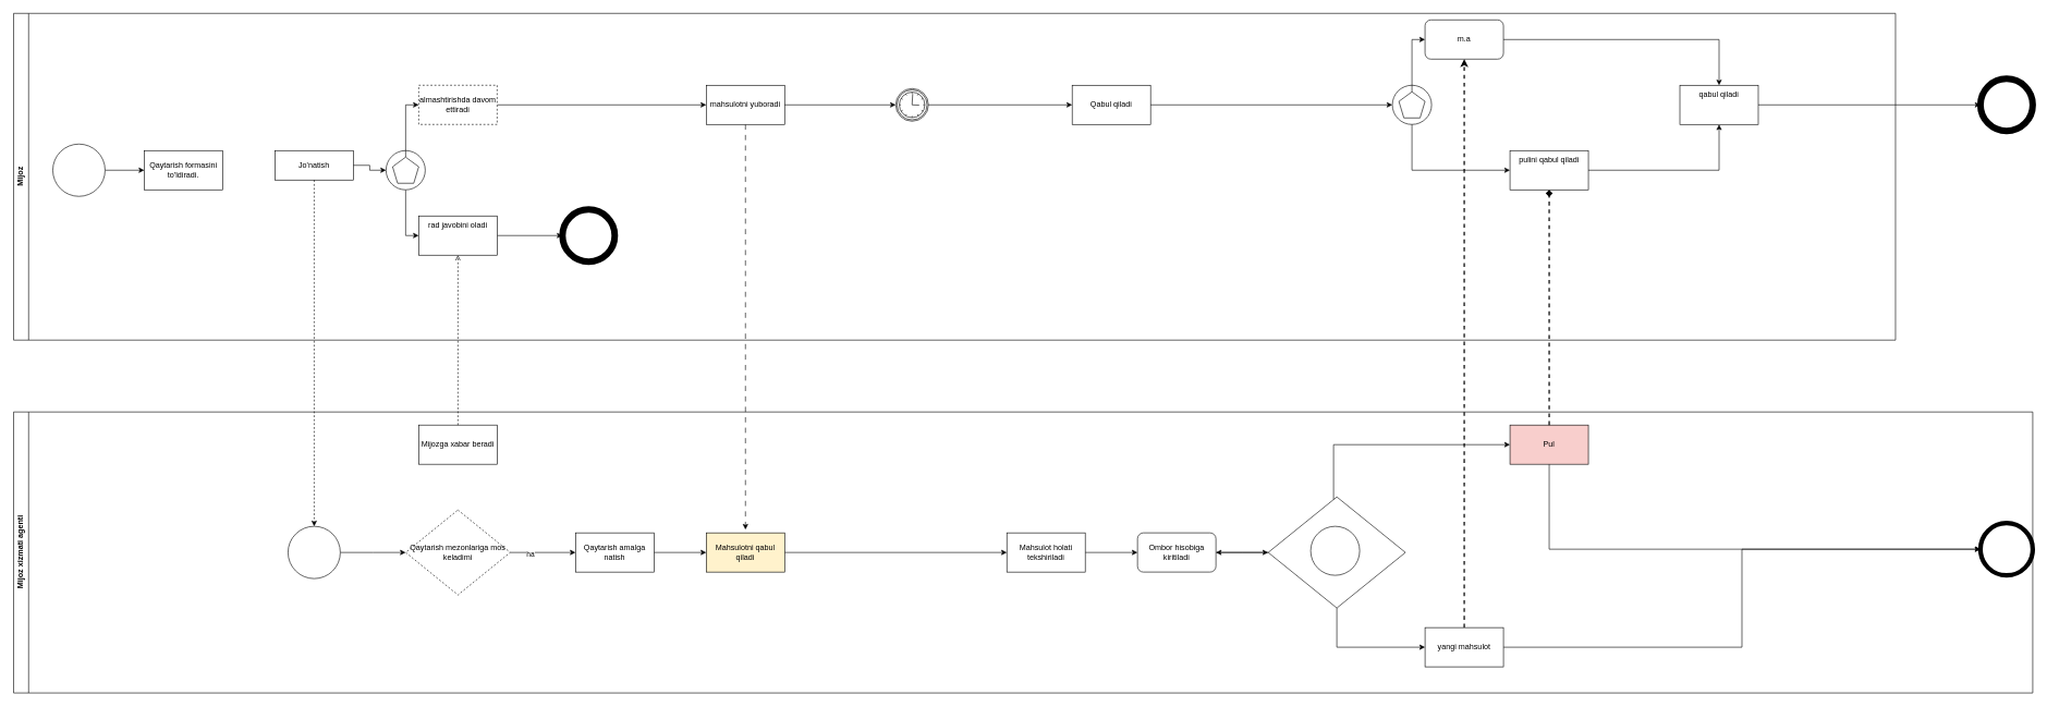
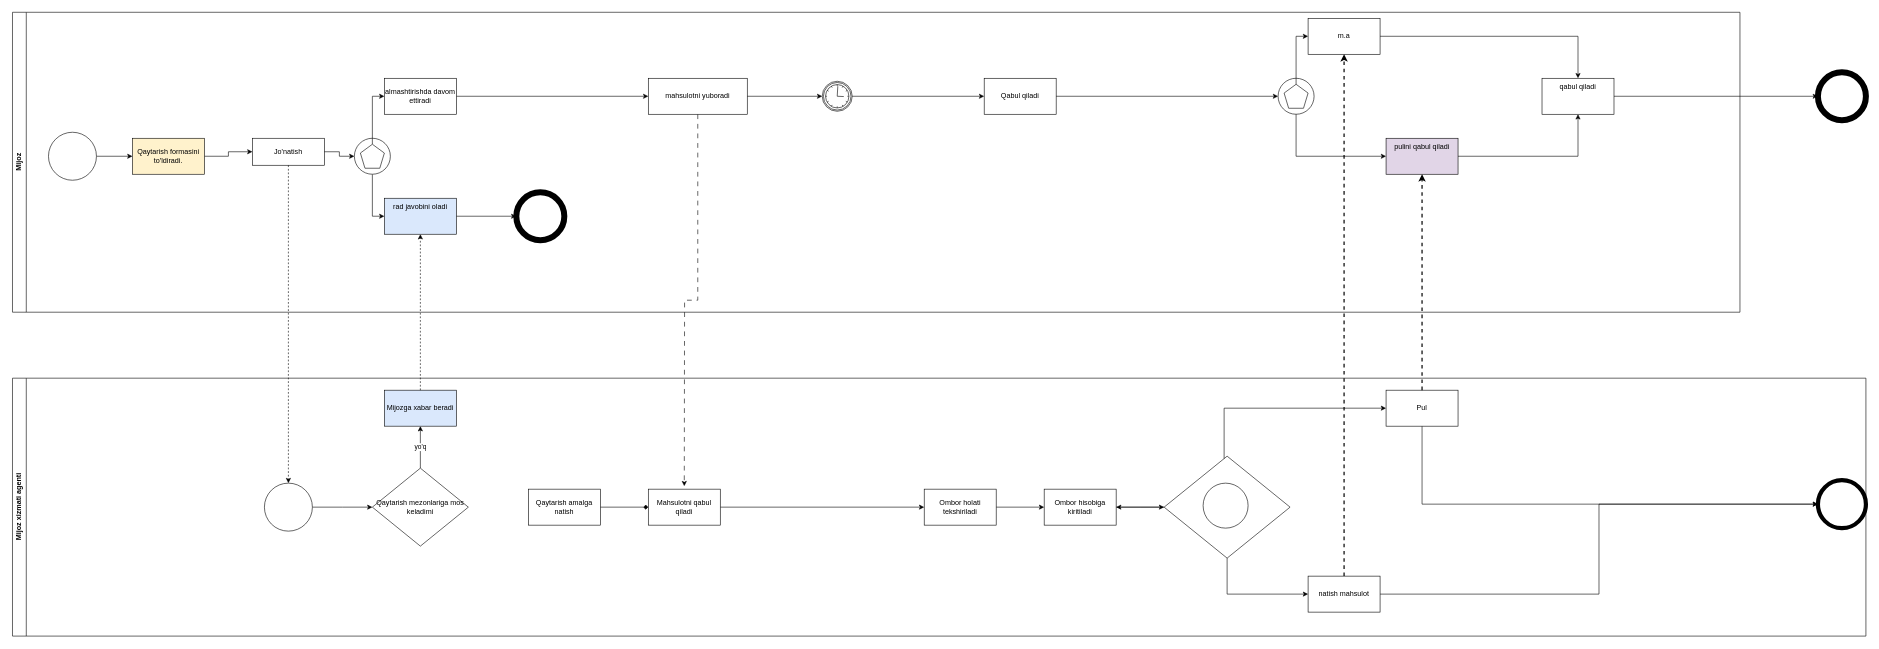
- <mxCell id="40" value="m.a" style="whiteSpace=wrap;html=1;rounded=1;" vertex="1" parent="22"><mxGeometry x="2160" y="-600" width="120" height="60" as="geometry" /></mxCell>
+ <mxCell id="40" value="m.a" style="whiteSpace=wrap;html=1;" vertex="1" parent="22"><mxGeometry x="2160" y="-600" width="120" height="60" as="geometry" /></mxCell>
- <mxCell id="16" value="almashtirishda davom ettiradi" style="whiteSpace=wrap;html=1;dashed=1;" parent="2" vertex="1"><mxGeometry x="620" y="110" width="120" height="60" as="geometry" /></mxCell>
+ <mxCell id="16" value="almashtirishda davom ettiradi" style="whiteSpace=wrap;html=1;" parent="2" vertex="1"><mxGeometry x="620" y="110" width="120" height="60" as="geometry" /></mxCell>
- <mxCell id="19" value="mahsulotni yuboradi" style="whiteSpace=wrap;html=1;" parent="2" vertex="1"><mxGeometry x="1060" y="110" width="120" height="60" as="geometry" /></mxCell>
+ <mxCell id="19" value="mahsulotni yuboradi" style="whiteSpace=wrap;html=1;" parent="2" vertex="1"><mxGeometry x="1060" y="110" width="165" height="60" as="geometry" /></mxCell>
+ <mxCell id="5" value="" style="edgeStyle=orthogonalEdgeStyle;rounded=0;orthogonalLoop=1;jettySize=auto;html=1;" parent="2" source="6" target="7" edge="1"><mxGeometry relative="1" as="geometry" /></mxCell>
- <mxCell id="6" value="Qaytarish formasini to'ldiradi." style="whiteSpace=wrap;html=1;" parent="2" vertex="1"><mxGeometry x="200" y="210" width="120" height="60" as="geometry" /></mxCell>
+ <mxCell id="6" value="Qaytarish formasini to'ldiradi." style="whiteSpace=wrap;html=1;fillColor=#fff2cc;" parent="2" vertex="1"><mxGeometry x="200" y="210" width="120" height="60" as="geometry" /></mxCell>
- <mxCell id="38" value="pulini qabul qiladi" style="whiteSpace=wrap;html=1;verticalAlign=top;" vertex="1" parent="22"><mxGeometry x="2290" y="-400" width="120" height="60" as="geometry" /></mxCell>
+ <mxCell id="38" value="pulini qabul qiladi" style="whiteSpace=wrap;html=1;verticalAlign=top;fillColor=#e1d5e7;" vertex="1" parent="22"><mxGeometry x="2290" y="-400" width="120" height="60" as="geometry" /></mxCell>
- <mxCell id="61" style="edgeStyle=orthogonalEdgeStyle;rounded=0;orthogonalLoop=1;jettySize=auto;html=1;exitX=0.5;exitY=0;exitDx=0;exitDy=0;entryX=0.5;entryY=1;entryDx=0;entryDy=0;dashed=1;strokeWidth=2;endArrow=diamond;" edge="1" parent="22" source="55" target="38"><mxGeometry relative="1" as="geometry" /></mxCell>
+ <mxCell id="61" style="edgeStyle=orthogonalEdgeStyle;rounded=0;orthogonalLoop=1;jettySize=auto;html=1;exitX=0.5;exitY=0;exitDx=0;exitDy=0;entryX=0.5;entryY=1;entryDx=0;entryDy=0;dashed=1;strokeWidth=2;" edge="1" parent="22" source="55" target="38"><mxGeometry relative="1" as="geometry" /></mxCell>
- <mxCell id="14" value="rad javobini oladi" style="whiteSpace=wrap;html=1;verticalAlign=top;" parent="2" vertex="1"><mxGeometry x="620" y="310" width="120" height="60" as="geometry" /></mxCell>
+ <mxCell id="14" value="rad javobini oladi" style="whiteSpace=wrap;html=1;verticalAlign=top;fillColor=#dae8fc;" parent="2" vertex="1"><mxGeometry x="620" y="310" width="120" height="60" as="geometry" /></mxCell>
- <mxCell id="64" style="edgeStyle=orthogonalEdgeStyle;rounded=0;orthogonalLoop=1;jettySize=auto;html=1;exitX=0.5;exitY=0;exitDx=0;exitDy=0;entryX=0.5;entryY=1;entryDx=0;entryDy=0;dashed=1;endArrow=open;" parent="1" source="31" target="14" edge="1"><mxGeometry relative="1" as="geometry" /></mxCell>
+ <mxCell id="64" style="edgeStyle=orthogonalEdgeStyle;rounded=0;orthogonalLoop=1;jettySize=auto;html=1;exitX=0.5;exitY=0;exitDx=0;exitDy=0;entryX=0.5;entryY=1;entryDx=0;entryDy=0;dashed=1;" parent="1" source="31" target="14" edge="1"><mxGeometry relative="1" as="geometry" /></mxCell>
- <mxCell id="31" value="Mijozga xabar beradi" style="whiteSpace=wrap;html=1;" parent="22" vertex="1"><mxGeometry x="620" y="20" width="120" height="60" as="geometry" /></mxCell>
+ <mxCell id="31" value="Mijozga xabar beradi" style="whiteSpace=wrap;html=1;fillColor=#dae8fc;" parent="22" vertex="1"><mxGeometry x="620" y="20" width="120" height="60" as="geometry" /></mxCell>
- <mxCell id="55" value="Pul" style="whiteSpace=wrap;html=1;fillColor=#f8cecc;" vertex="1" parent="22"><mxGeometry x="2290" y="20" width="120" height="60" as="geometry" /></mxCell>
+ <mxCell id="55" value="Pul" style="whiteSpace=wrap;html=1;" vertex="1" parent="22"><mxGeometry x="2290" y="20" width="120" height="60" as="geometry" /></mxCell>
+ <mxCell id="27" value="yo'q" style="edgeStyle=orthogonalEdgeStyle;rounded=0;orthogonalLoop=1;jettySize=auto;html=1;" parent="22" source="28" target="31" edge="1"><mxGeometry relative="1" as="geometry" /></mxCell>
- <mxCell id="28" value="Qaytarish mezonlariga mos keladimi" style="rhombus;whiteSpace=wrap;html=1;dashed=1;" parent="22" vertex="1"><mxGeometry x="600" y="150" width="160" height="130" as="geometry" /></mxCell>
+ <mxCell id="28" value="Qaytarish mezonlariga mos keladimi" style="rhombus;whiteSpace=wrap;html=1;" parent="22" vertex="1"><mxGeometry x="600" y="150" width="160" height="130" as="geometry" /></mxCell>
- <mxCell id="25" value="" style="edgeStyle=orthogonalEdgeStyle;rounded=0;orthogonalLoop=1;jettySize=auto;html=1;" parent="22" source="28" target="30" edge="1"><mxGeometry relative="1" as="geometry" /></mxCell>
- <mxCell id="26" value="ha" style="edgeLabel;html=1;align=center;verticalAlign=middle;resizable=0;points=[];" parent="25" vertex="1" connectable="0"><mxGeometry x="-0.383" y="-2" relative="1" as="geometry"><mxPoint x="-1" as="offset" /></mxGeometry></mxCell>
- <mxCell id="29" value="" style="edgeStyle=orthogonalEdgeStyle;rounded=0;orthogonalLoop=1;jettySize=auto;html=1;" parent="22" source="30" target="33" edge="1"><mxGeometry relative="1" as="geometry" /></mxCell>
+ <mxCell id="29" value="" style="edgeStyle=orthogonalEdgeStyle;rounded=0;orthogonalLoop=1;jettySize=auto;html=1;endArrow=diamond;" parent="22" source="30" target="33" edge="1"><mxGeometry relative="1" as="geometry" /></mxCell>
- <mxCell id="33" value="Mahsulotni qabul qiladi" style="whiteSpace=wrap;html=1;fillColor=#fff2cc;" parent="22" vertex="1"><mxGeometry x="1060" y="185" width="120" height="60" as="geometry" /></mxCell>
+ <mxCell id="33" value="Mahsulotni qabul qiladi" style="whiteSpace=wrap;html=1;" parent="22" vertex="1"><mxGeometry x="1060" y="185" width="120" height="60" as="geometry" /></mxCell>
- <mxCell id="48" value="Mahsulot holati tekshiriladi" style="whiteSpace=wrap;html=1;" parent="22" vertex="1"><mxGeometry x="1520" y="185" width="120" height="60" as="geometry" /></mxCell>
+ <mxCell id="48" value="Ombor holati tekshiriladi" style="whiteSpace=wrap;html=1;" parent="22" vertex="1"><mxGeometry x="1520" y="185" width="120" height="60" as="geometry" /></mxCell>
- <mxCell id="50" value="Ombor hisobiga kiritiladi" style="whiteSpace=wrap;html=1;rounded=1;" parent="22" vertex="1"><mxGeometry x="1720" y="185" width="120" height="60" as="geometry" /></mxCell>
+ <mxCell id="50" value="Ombor hisobiga kiritiladi" style="whiteSpace=wrap;html=1;" parent="22" vertex="1"><mxGeometry x="1720" y="185" width="120" height="60" as="geometry" /></mxCell>
- <mxCell id="58" value="yangi mahsulot" style="whiteSpace=wrap;html=1;" vertex="1" parent="22"><mxGeometry x="2160" y="330" width="120" height="60" as="geometry" /></mxCell>
+ <mxCell id="58" value="natish mahsulot" style="whiteSpace=wrap;html=1;" vertex="1" parent="22"><mxGeometry x="2160" y="330" width="120" height="60" as="geometry" /></mxCell>
